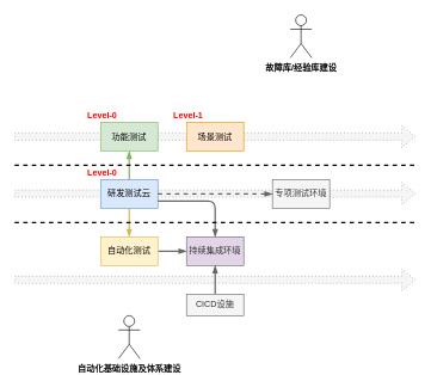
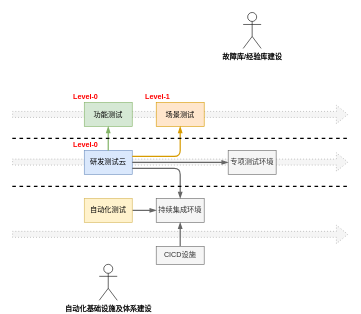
+ <mxCell id="11" value="" style="edgeStyle=elbowEdgeStyle;elbow=horizontal;endArrow=blockThin;html=1;exitX=1;exitY=0.25;exitDx=0;exitDy=0;entryX=0.5;entryY=1;entryDx=0;entryDy=0;strokeWidth=2;endFill=1;fillColor=#ffe6cc;strokeColor=#d79b00;" edge="1" parent="1" source="8" target="6"><mxGeometry width="50" height="50" relative="1" as="geometry"><mxPoint x="190" y="260" as="sourcePoint" /><mxPoint x="190" y="220" as="targetPoint" /><Array as="points"><mxPoint x="300" y="240" /></Array></mxGeometry></mxCell>
- <mxCell id="12" value="" style="edgeStyle=elbowEdgeStyle;elbow=horizontal;endArrow=blockThin;html=1;exitX=1;exitY=0.5;exitDx=0;exitDy=0;entryX=0;entryY=0.5;entryDx=0;entryDy=0;strokeWidth=2;endFill=1;fillColor=#f5f5f5;strokeColor=#666666;dashed=1;" edge="1" parent="1" source="8" target="9"><mxGeometry width="50" height="50" relative="1" as="geometry"><mxPoint x="230" y="270" as="sourcePoint" /><mxPoint x="310" y="220" as="targetPoint" /><Array as="points"><mxPoint x="320" y="280" /></Array></mxGeometry></mxCell>
+ <mxCell id="12" value="" style="edgeStyle=elbowEdgeStyle;elbow=horizontal;endArrow=blockThin;html=1;exitX=1;exitY=0.5;exitDx=0;exitDy=0;entryX=0;entryY=0.5;entryDx=0;entryDy=0;strokeWidth=2;endFill=1;fillColor=#f5f5f5;strokeColor=#666666;" edge="1" parent="1" source="8" target="9"><mxGeometry width="50" height="50" relative="1" as="geometry"><mxPoint x="230" y="270" as="sourcePoint" /><mxPoint x="310" y="220" as="targetPoint" /><Array as="points"><mxPoint x="320" y="280" /></Array></mxGeometry></mxCell>
- <mxCell id="7" value="" style="edgeStyle=orthogonalEdgeStyle;rounded=0;orthogonalLoop=1;jettySize=auto;html=1;endArrow=blockThin;endFill=1;strokeWidth=2;fillColor=#fff2cc;strokeColor=#d6b656;" edge="1" parent="1" source="8" target="17"><mxGeometry relative="1" as="geometry" /></mxCell>
- <mxCell id="13" value="持续集成环境" style="rounded=0;whiteSpace=wrap;html=1;fillColor=#e1d5e7;strokeColor=#666666;fontColor=#333333;" vertex="1" parent="1"><mxGeometry x="260" y="330" width="80" height="40" as="geometry" /></mxCell>
+ <mxCell id="13" value="持续集成环境" style="rounded=0;whiteSpace=wrap;html=1;fillColor=#f5f5f5;strokeColor=#666666;fontColor=#333333;" vertex="1" parent="1"><mxGeometry x="260" y="330" width="80" height="40" as="geometry" /></mxCell>
